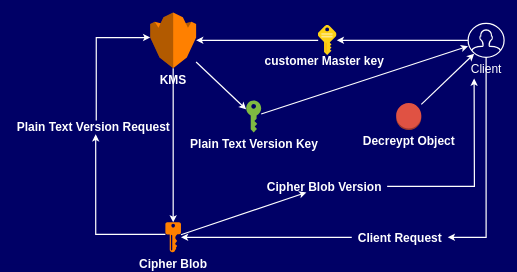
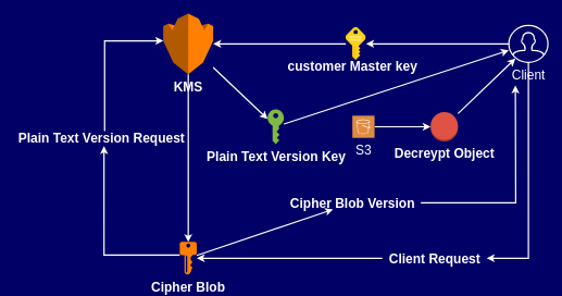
+ <mxCell id="20" value="&lt;font color=&quot;#ffffff&quot; style=&quot;font-size: 20px&quot;&gt;S3&lt;/font&gt;" style="pointerEvents=1;shadow=0;dashed=0;html=1;strokeColor=none;fillColor=#DF8C42;labelPosition=center;verticalLabelPosition=bottom;verticalAlign=top;align=center;outlineConnect=0;shape=mxgraph.veeam2.aws_s3;labelBackgroundColor=none;" vertex="1" parent="1"><mxGeometry x="540" y="176.5" width="34" height="34" as="geometry" /></mxCell>
+ <mxCell id="19" style="edgeStyle=none;rounded=0;orthogonalLoop=1;jettySize=auto;html=1;strokeColor=#FFFFFF;strokeWidth=2;" edge="1" parent="1" source="20" target="22"><mxGeometry relative="1" as="geometry" /></mxCell>
